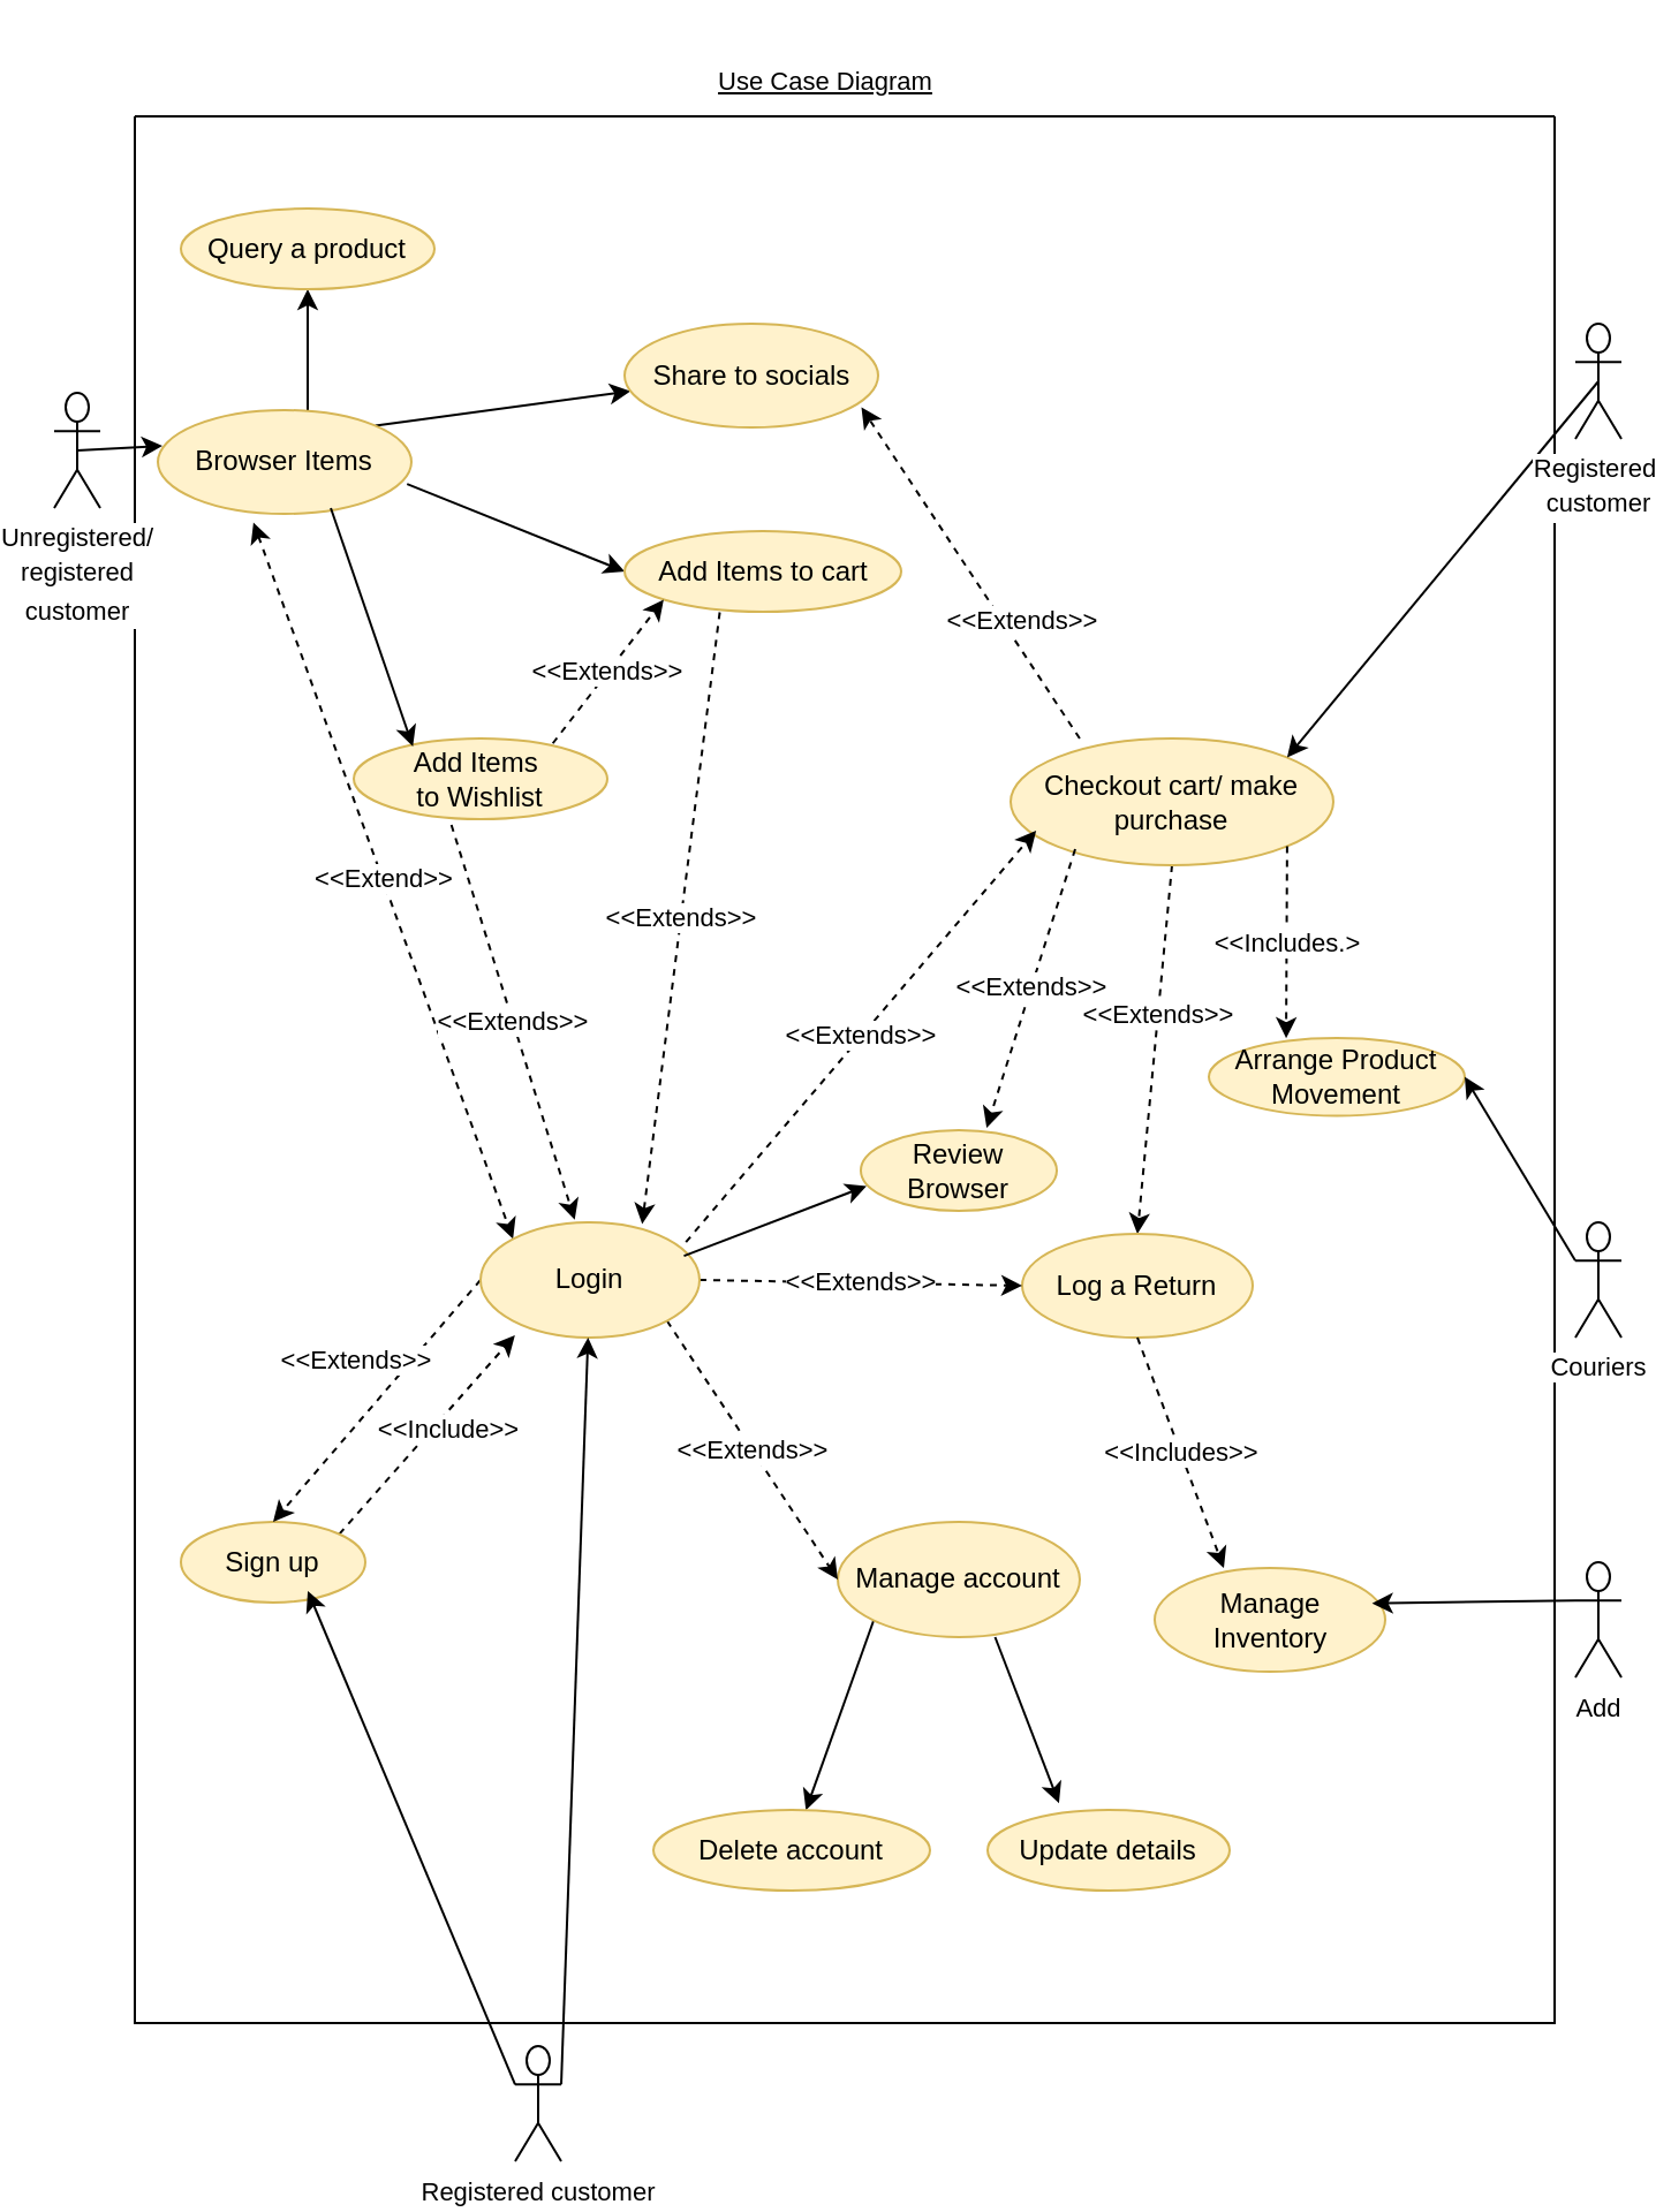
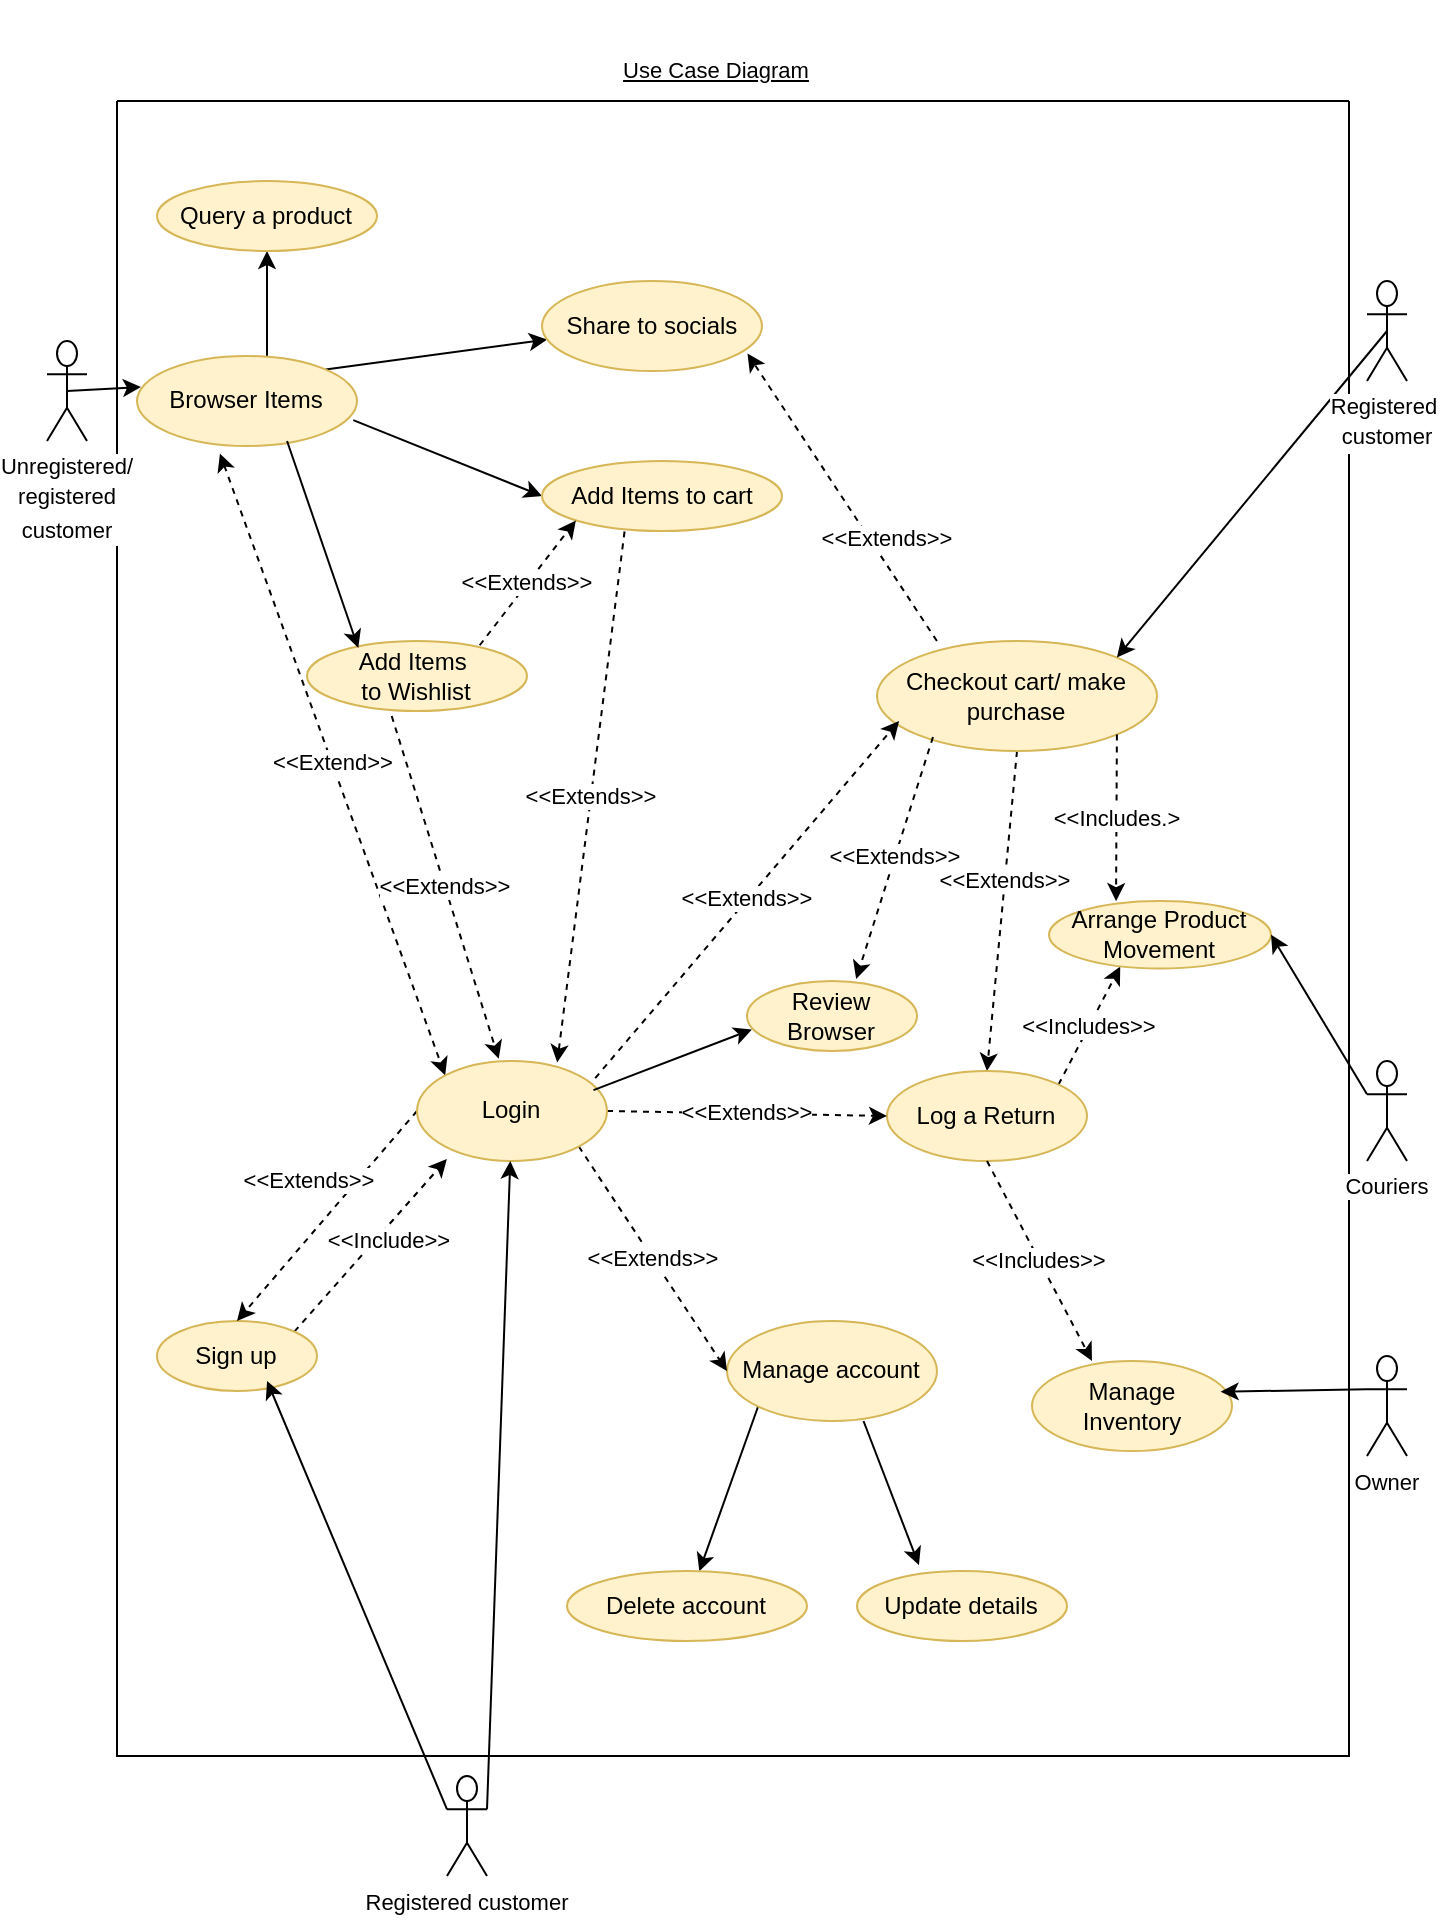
+ <mxCell id="22" value="&amp;lt;&amp;lt;Includes&amp;gt;&amp;gt;" style="edgeStyle=none;rounded=0;orthogonalLoop=1;jettySize=auto;html=1;exitX=1;exitY=0;exitDx=0;exitDy=0;strokeColor=default;align=center;verticalAlign=middle;fontFamily=Helvetica;fontSize=11;fontColor=default;labelBackgroundColor=default;endArrow=classic;dashed=1;entryX=0.321;entryY=0.971;entryDx=0;entryDy=0;entryPerimeter=0;" edge="1" parent="2" source="23" target="38"><mxGeometry relative="1" as="geometry" /></mxCell>
- <mxCell id="36" value="Manage&lt;div&gt;Inventory&lt;/div&gt;" style="ellipse;whiteSpace=wrap;html=1;fillColor=#fff2cc;strokeColor=#d6b656;" vertex="1" parent="2"><mxGeometry x="442.5" y="630" width="100" height="45" as="geometry" /></mxCell>
+ <mxCell id="36" value="Manage&lt;div&gt;Inventory&lt;/div&gt;" style="ellipse;whiteSpace=wrap;html=1;fillColor=#fff2cc;strokeColor=#d6b656;" vertex="1" parent="2"><mxGeometry x="457.5" y="630" width="100" height="45" as="geometry" /></mxCell>
- <mxCell id="49" value="Add" style="shape=umlActor;verticalLabelPosition=bottom;verticalAlign=top;html=1;outlineConnect=0;fontFamily=Helvetica;fontSize=11;fontColor=default;labelBackgroundColor=default;" vertex="1" parent="1"><mxGeometry x="680" y="677.5" width="20" height="50" as="geometry" /></mxCell>
+ <mxCell id="49" value="Owner" style="shape=umlActor;verticalLabelPosition=bottom;verticalAlign=top;html=1;outlineConnect=0;fontFamily=Helvetica;fontSize=11;fontColor=default;labelBackgroundColor=default;" vertex="1" parent="1"><mxGeometry x="680" y="677.5" width="20" height="50" as="geometry" /></mxCell>
